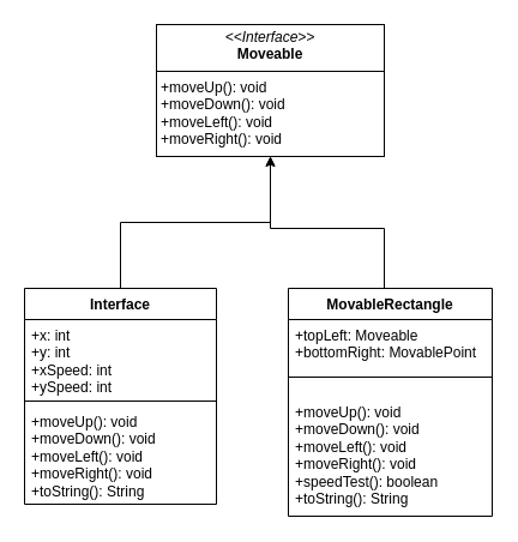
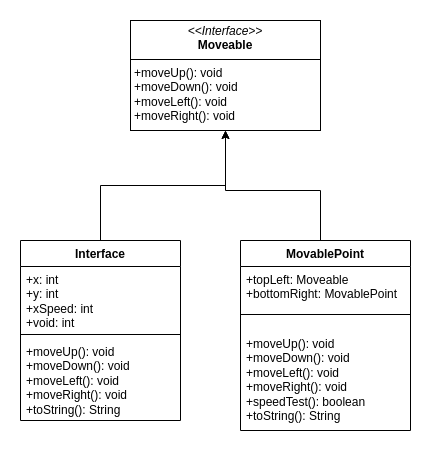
- <mxCell id="9" value="MovableRectangle" style="swimlane;fontStyle=1;align=center;verticalAlign=top;childLayout=stackLayout;horizontal=1;startSize=26;horizontalStack=0;resizeParent=1;resizeParentMax=0;resizeLast=0;collapsible=1;marginBottom=0;whiteSpace=wrap;html=1;" vertex="1" parent="1"><mxGeometry x="240" y="240" width="170" height="190" as="geometry" /></mxCell>
+ <mxCell id="9" value="MovablePoint" style="swimlane;fontStyle=1;align=center;verticalAlign=top;childLayout=stackLayout;horizontal=1;startSize=26;horizontalStack=0;resizeParent=1;resizeParentMax=0;resizeLast=0;collapsible=1;marginBottom=0;whiteSpace=wrap;html=1;" vertex="1" parent="1"><mxGeometry x="240" y="240" width="170" height="190" as="geometry" /></mxCell>
- <mxCell id="5" value="+x: int&lt;br&gt;+y: int&lt;br&gt;+xSpeed: int&lt;br&gt;+ySpeed: int" style="text;strokeColor=none;fillColor=none;align=left;verticalAlign=top;spacingLeft=4;spacingRight=4;overflow=hidden;rotatable=0;points=[[0,0.5],[1,0.5]];portConstraint=eastwest;whiteSpace=wrap;html=1;" vertex="1" parent="4"><mxGeometry y="26" width="160" height="64" as="geometry" /></mxCell>
+ <mxCell id="5" value="+x: int&lt;br&gt;+y: int&lt;br&gt;+xSpeed: int&lt;br&gt;+void: int" style="text;strokeColor=none;fillColor=none;align=left;verticalAlign=top;spacingLeft=4;spacingRight=4;overflow=hidden;rotatable=0;points=[[0,0.5],[1,0.5]];portConstraint=eastwest;whiteSpace=wrap;html=1;" vertex="1" parent="4"><mxGeometry y="26" width="160" height="64" as="geometry" /></mxCell>
